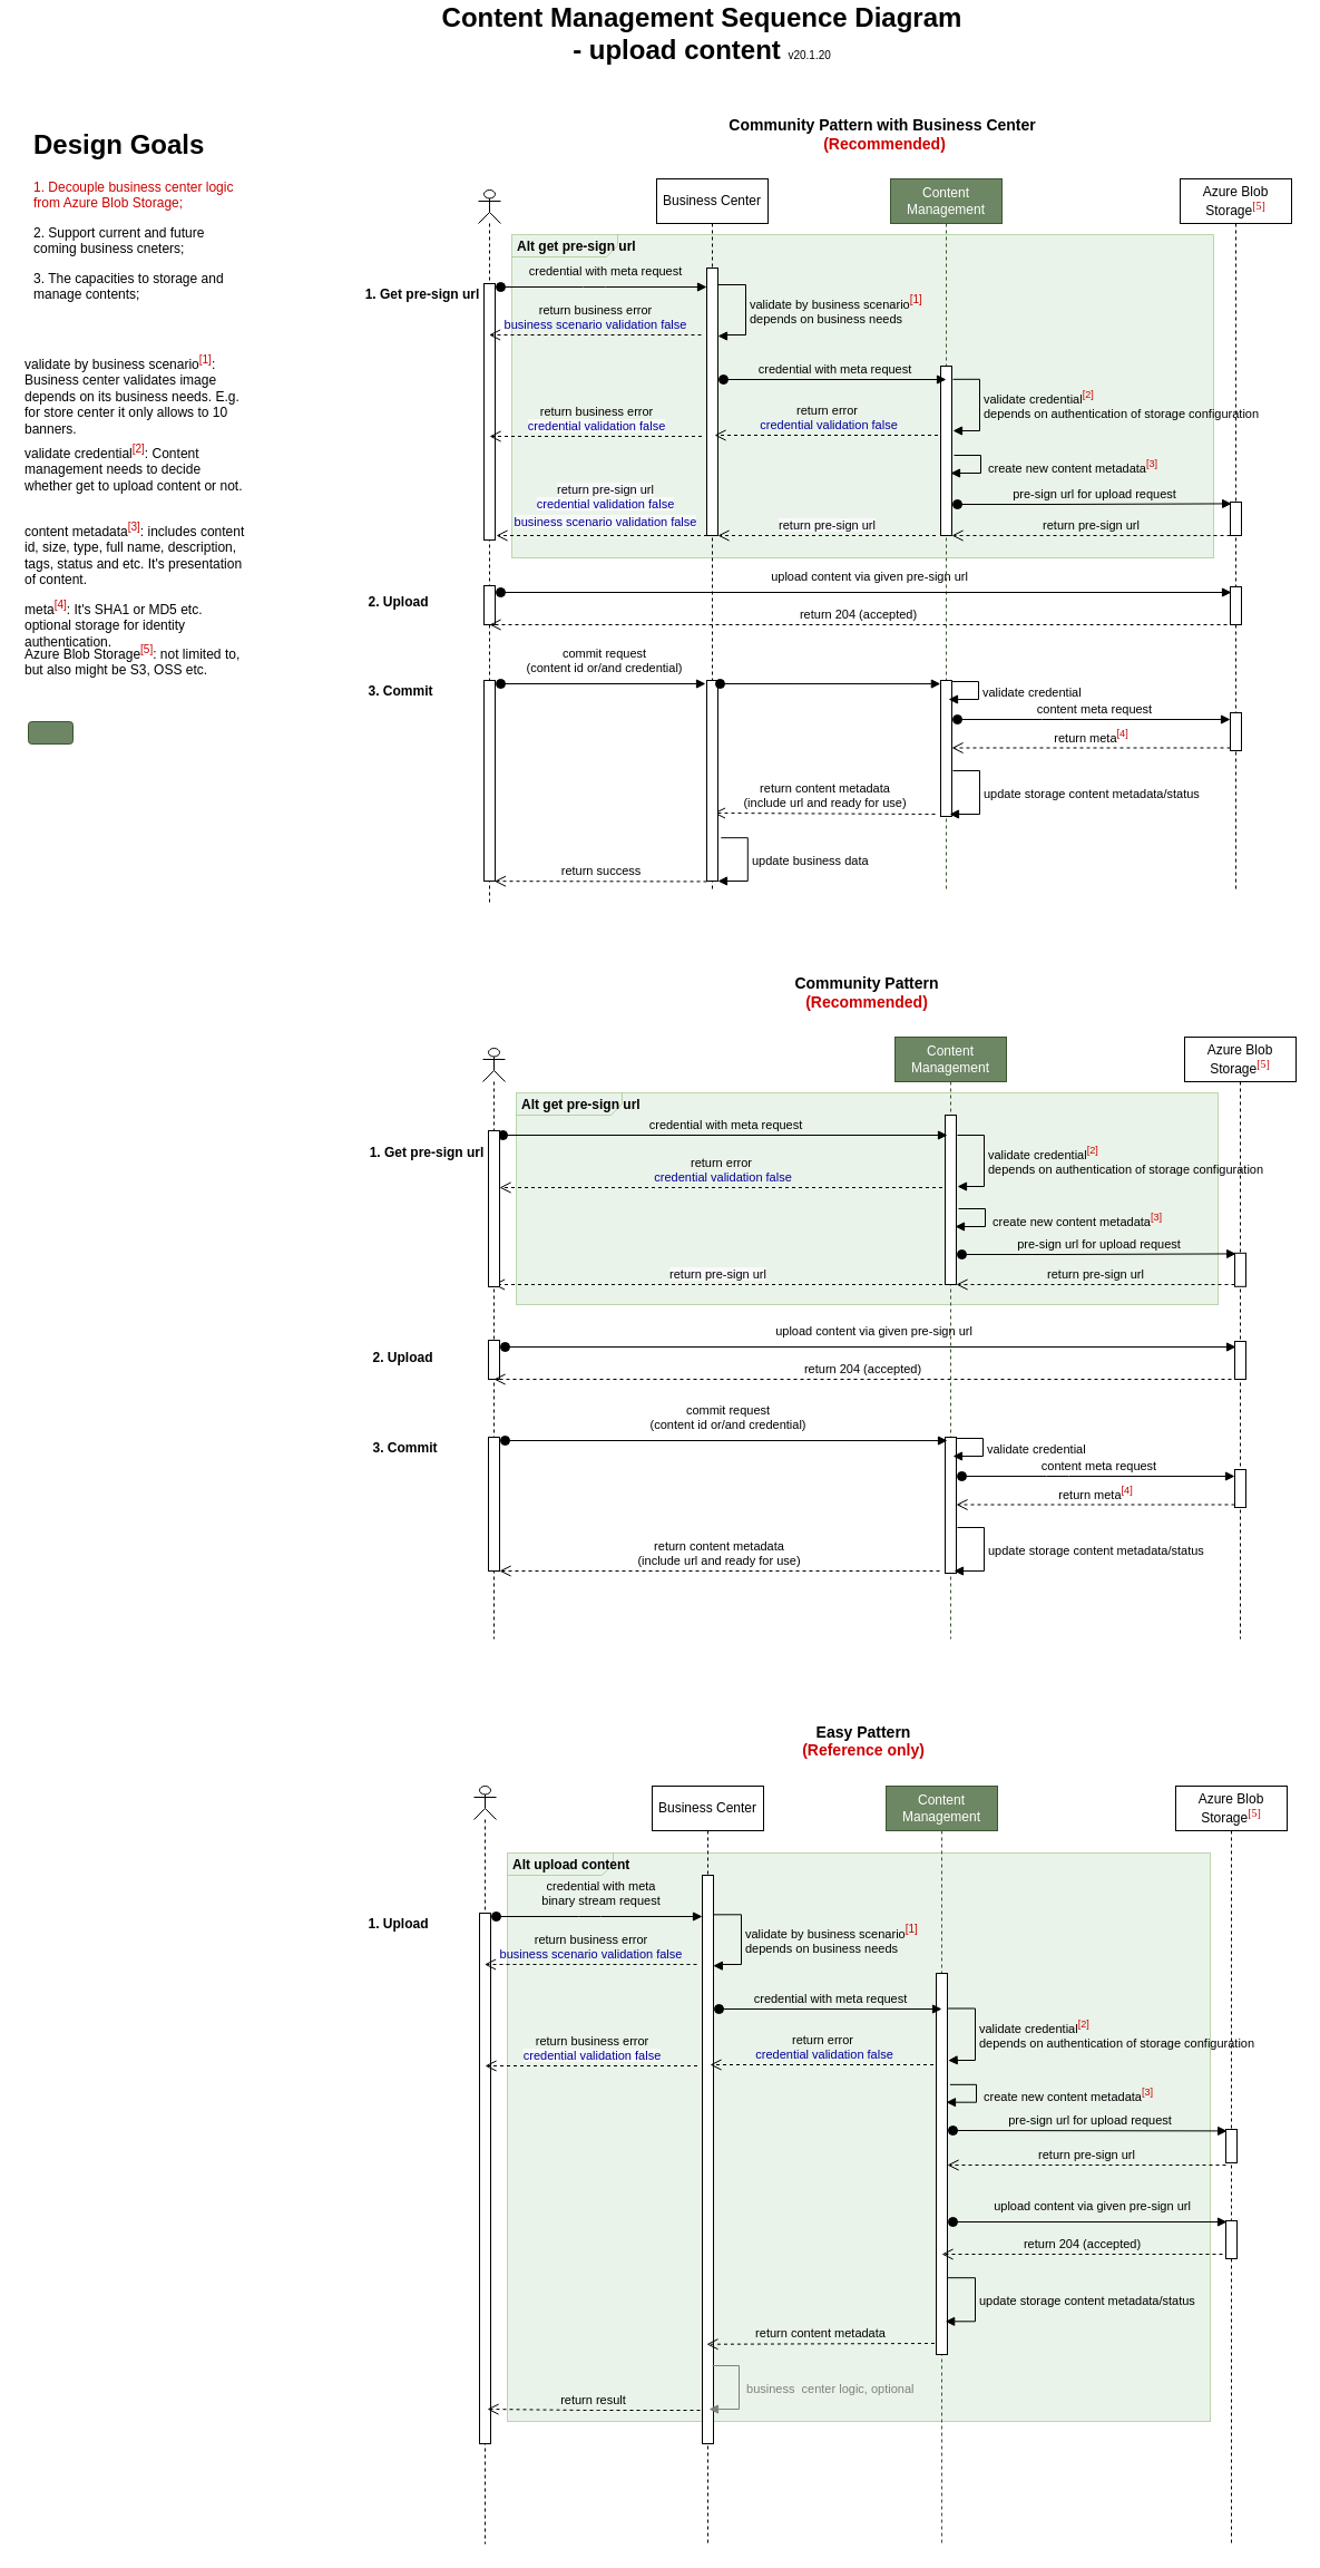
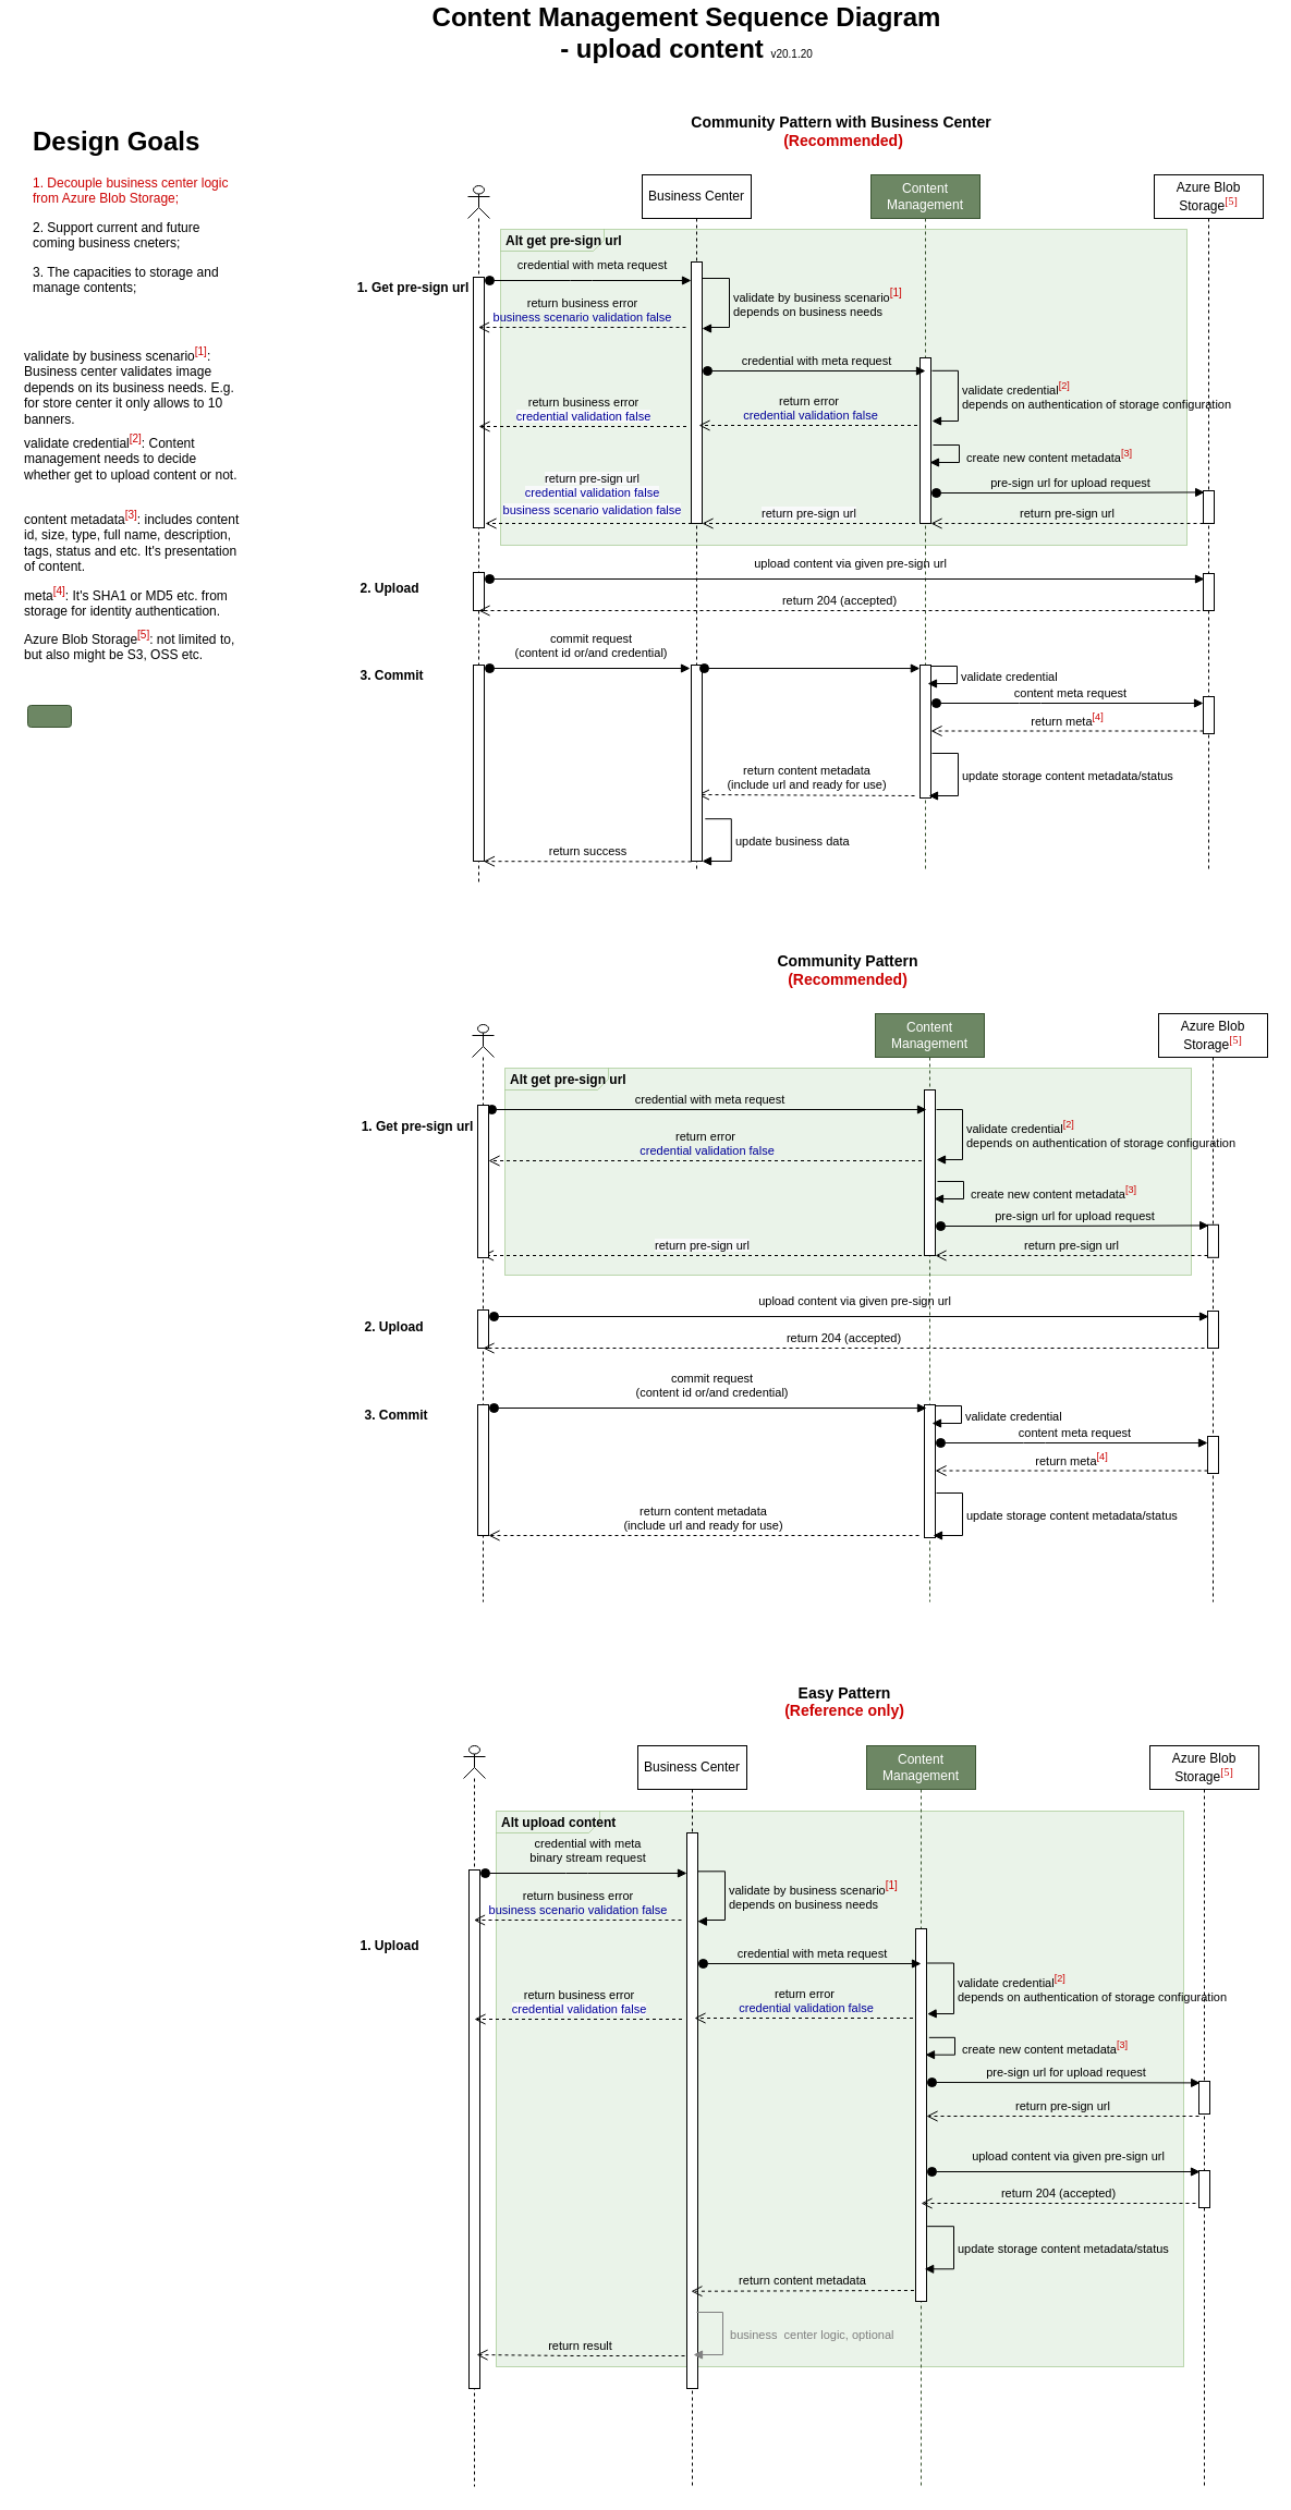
- <mxCell id="73" value="&lt;font&gt;&lt;b style=&quot;font-size: 14px&quot;&gt;Community Pattern with Business Center&amp;nbsp;&lt;br&gt;&lt;font color=&quot;#cc0000&quot;&gt;(&lt;/font&gt;&lt;/b&gt;&lt;font color=&quot;#cc0000&quot;&gt;&lt;span style=&quot;font-size: 14px&quot;&gt;&lt;b&gt;Recommended&lt;/b&gt;&lt;/span&gt;&lt;b style=&quot;font-size: 14px&quot;&gt;)&lt;/b&gt;&lt;/font&gt;&lt;/font&gt;" style="text;html=1;strokeColor=none;fillColor=none;align=center;verticalAlign=middle;whiteSpace=wrap;rounded=0;" parent="1" vertex="1"><mxGeometry x="604" y="110" width="380" height="20" as="geometry" /></mxCell>
+ <mxCell id="73" value="&lt;font&gt;&lt;b style=&quot;font-size: 14px&quot;&gt;Community Pattern with Business Center&amp;nbsp;&lt;br&gt;&lt;font color=&quot;#cc0000&quot;&gt;(&lt;/font&gt;&lt;/b&gt;&lt;font color=&quot;#cc0000&quot;&gt;&lt;span style=&quot;font-size: 14px&quot;&gt;&lt;b&gt;Recommended&lt;/b&gt;&lt;/span&gt;&lt;b style=&quot;font-size: 14px&quot;&gt;)&lt;/b&gt;&lt;/font&gt;&lt;/font&gt;" style="text;html=1;strokeColor=none;fillColor=none;align=center;verticalAlign=middle;whiteSpace=wrap;rounded=0;" parent="1" vertex="1"><mxGeometry x="584" y="110" width="380" height="20" as="geometry" /></mxCell>
- <mxCell id="43" value="meta&lt;sup&gt;&lt;font color=&quot;#cc0000&quot;&gt;[4]&lt;/font&gt;&lt;/sup&gt;: It's SHA1 or MD5 etc. optional storage for identity authentication." style="text;html=1;whiteSpace=wrap;" parent="1" vertex="1"><mxGeometry x="20" y="530" width="200" height="50" as="geometry" /></mxCell>
+ <mxCell id="43" value="meta&lt;sup&gt;&lt;font color=&quot;#cc0000&quot;&gt;[4]&lt;/font&gt;&lt;/sup&gt;: It's SHA1 or MD5 etc. from storage for identity authentication." style="text;html=1;whiteSpace=wrap;" parent="1" vertex="1"><mxGeometry x="20" y="530" width="200" height="50" as="geometry" /></mxCell>
- <mxCell id="67" value="&lt;b&gt;1. Upload&lt;/b&gt;" style="text;html=1;strokeColor=none;fillColor=none;align=center;verticalAlign=middle;whiteSpace=wrap;rounded=0;opacity=50;" parent="1" vertex="1"><mxGeometry x="320" y="1716" width="75" height="20" as="geometry" /></mxCell>
+ <mxCell id="67" value="&lt;b&gt;1. Upload&lt;/b&gt;" style="text;html=1;strokeColor=none;fillColor=none;align=center;verticalAlign=middle;whiteSpace=wrap;rounded=0;opacity=50;" parent="1" vertex="1"><mxGeometry x="320" y="1776" width="75" height="20" as="geometry" /></mxCell>
